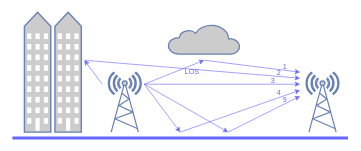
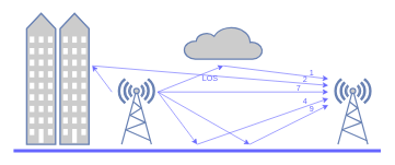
- <mxCell id="19" value="3" style="text;html=1;strokeColor=none;fillColor=none;align=center;verticalAlign=middle;whiteSpace=wrap;rounded=0;fontColor=#6666FF;" vertex="1" parent="1"><mxGeometry x="450" y="129" width="10" height="10" as="geometry" /></mxCell>
+ <mxCell id="19" value="7" style="text;html=1;strokeColor=none;fillColor=none;align=center;verticalAlign=middle;whiteSpace=wrap;rounded=0;fontColor=#6666FF;" vertex="1" parent="1"><mxGeometry x="450" y="129" width="10" height="10" as="geometry" /></mxCell>
